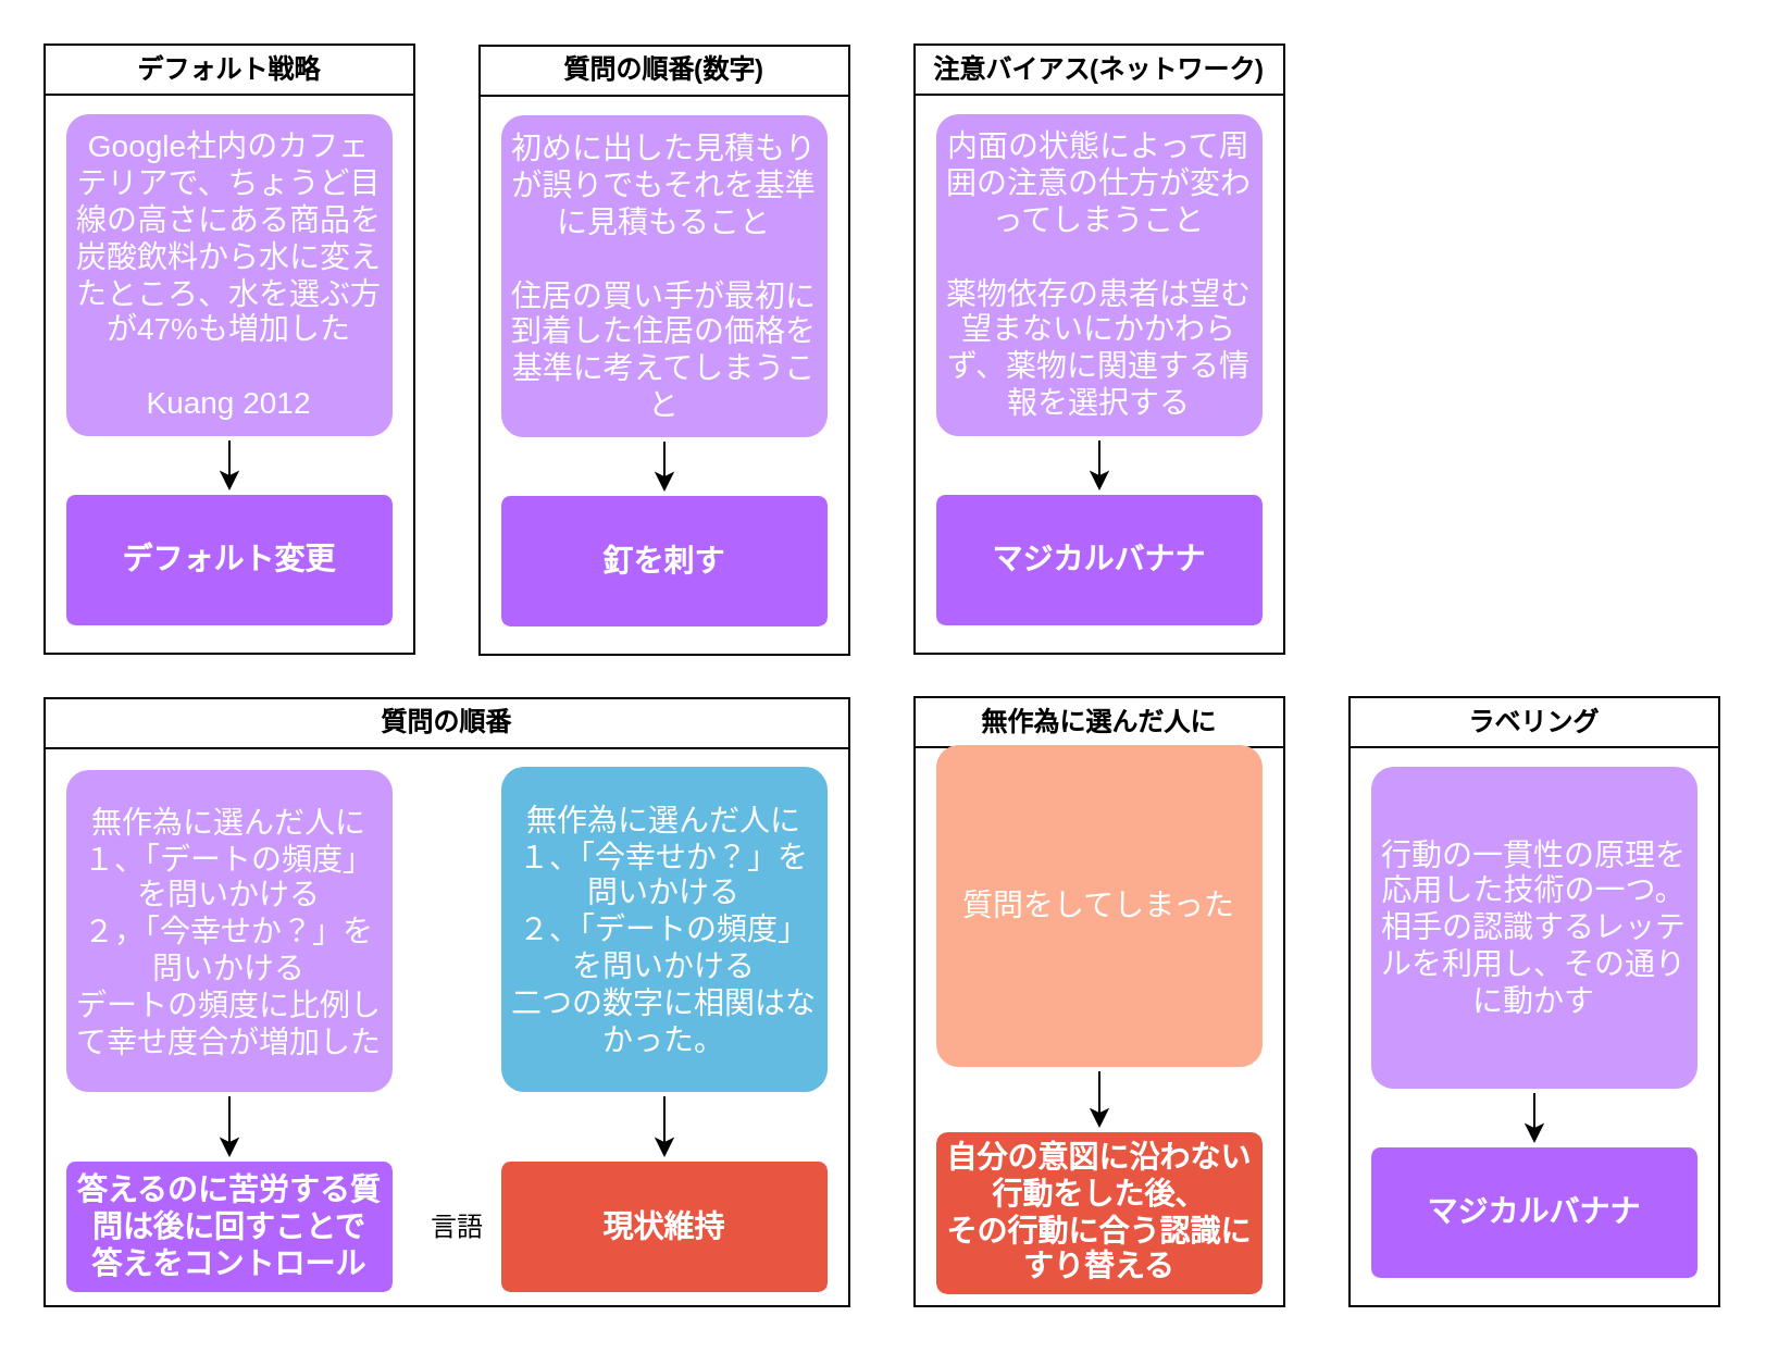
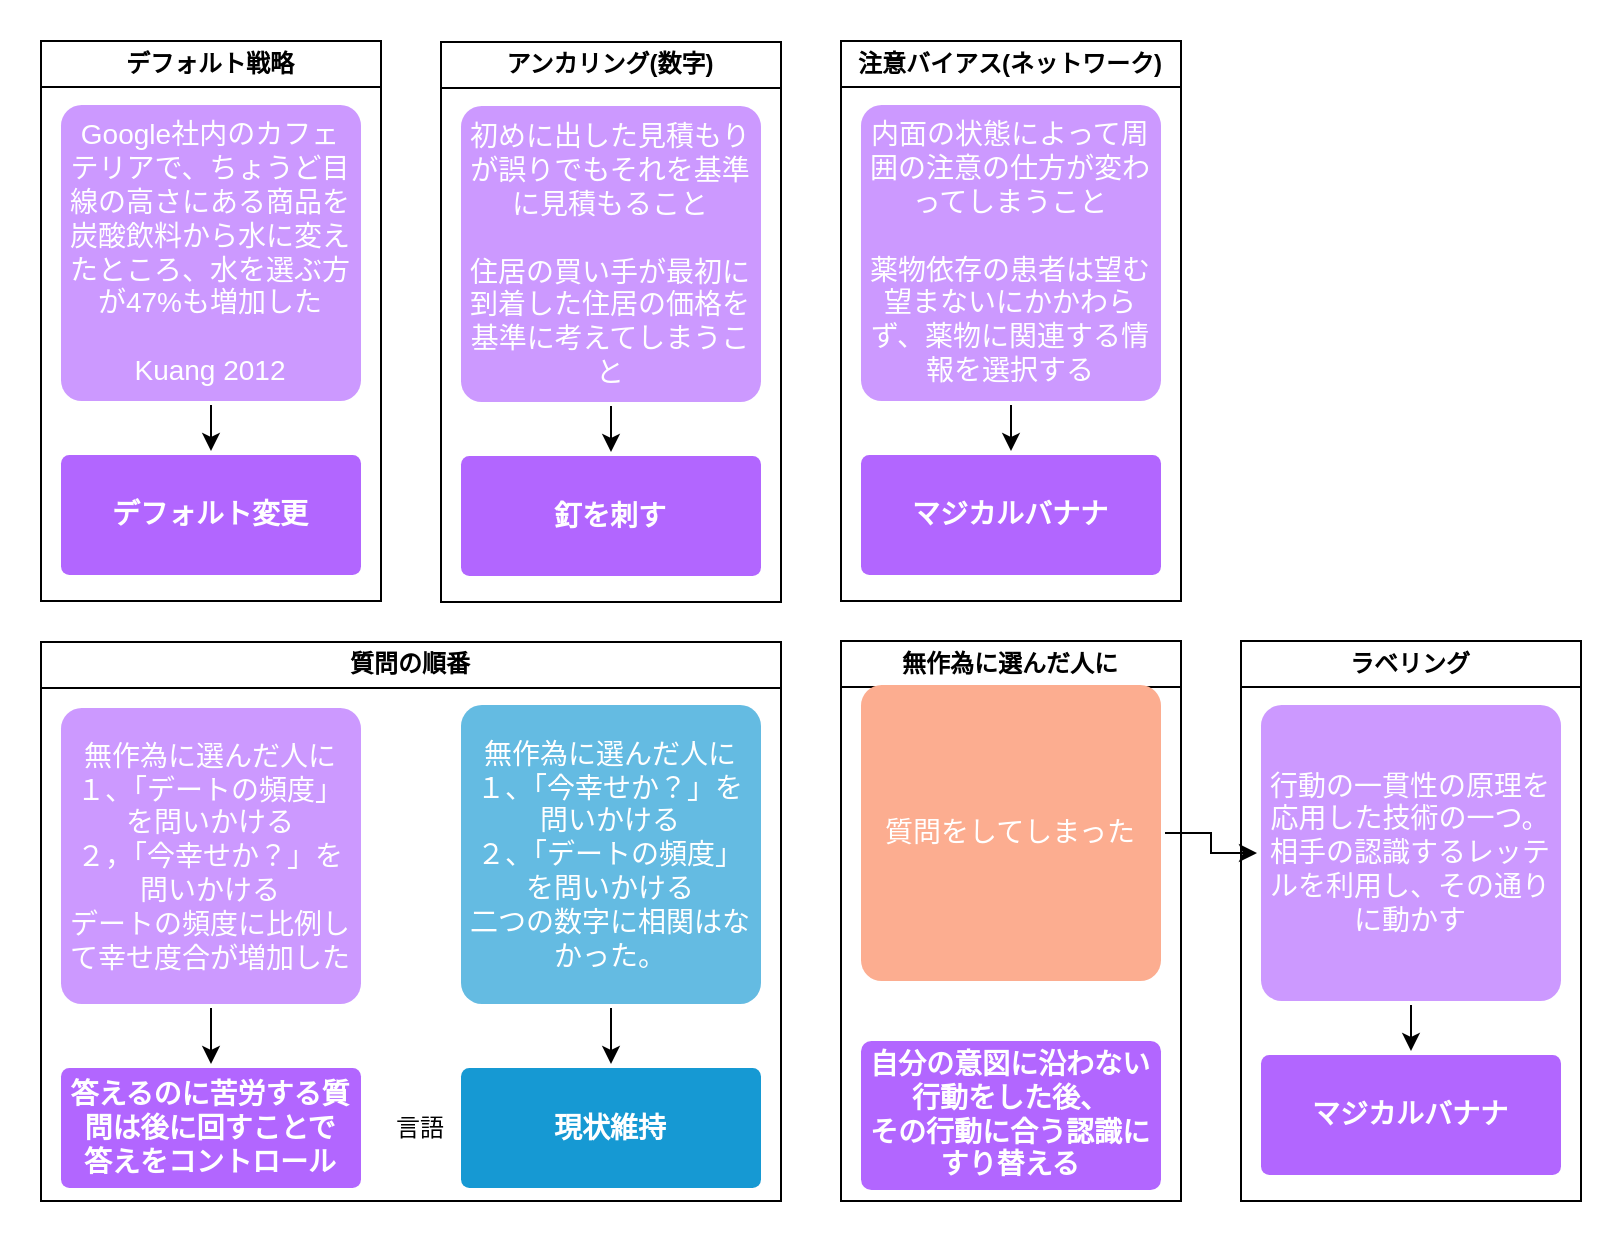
- <mxCell id="2" value="質問の順番(数字)" style="swimlane;whiteSpace=wrap;html=1;" vertex="1" parent="1"><mxGeometry x="220" y="20.5" width="170" height="280" as="geometry" /></mxCell>
+ <mxCell id="2" value="アンカリング(数字)" style="swimlane;whiteSpace=wrap;html=1;" vertex="1" parent="1"><mxGeometry x="220" y="20.5" width="170" height="280" as="geometry" /></mxCell>
- <mxCell id="23" style="edgeStyle=orthogonalEdgeStyle;rounded=0;orthogonalLoop=1;jettySize=auto;html=1;entryX=0.5;entryY=0;entryDx=0;entryDy=0;" edge="1" parent="22" source="24" target="25"><mxGeometry relative="1" as="geometry" /></mxCell>
+ <mxCell id="23" style="edgeStyle=orthogonalEdgeStyle;rounded=0;orthogonalLoop=1;jettySize=auto;html=1;" edge="1" parent="22" source="24" target="29"><mxGeometry relative="1" as="geometry" /></mxCell>
- <mxCell id="25" value="自分の意図に沿わない行動をした後、&lt;br style=&quot;border-color: var(--border-color);&quot;&gt;その行動に合う認識にすり替える" style="rounded=1;whiteSpace=wrap;html=1;shadow=0;labelBackgroundColor=none;strokeColor=none;strokeWidth=3;fillColor=#e85642;fontFamily=Helvetica;fontSize=14;fontColor=#FFFFFF;align=center;spacing=5;fontStyle=1;arcSize=7;perimeterSpacing=2;" vertex="1" parent="22"><mxGeometry x="10" y="200" width="150" height="74.5" as="geometry" /></mxCell>
+ <mxCell id="25" value="自分の意図に沿わない行動をした後、&lt;br style=&quot;border-color: var(--border-color);&quot;&gt;その行動に合う認識にすり替える" style="rounded=1;whiteSpace=wrap;html=1;shadow=0;labelBackgroundColor=none;strokeColor=none;strokeWidth=3;fillColor=#b266ff;fontFamily=Helvetica;fontSize=14;fontColor=#FFFFFF;align=center;spacing=5;fontStyle=1;arcSize=7;perimeterSpacing=2;" vertex="1" parent="22"><mxGeometry x="10" y="200" width="150" height="74.5" as="geometry" /></mxCell>
- <mxCell id="15" value="現状維持" style="rounded=1;whiteSpace=wrap;html=1;shadow=0;labelBackgroundColor=none;strokeColor=none;strokeWidth=3;fillColor=#e85642;fontFamily=Helvetica;fontSize=14;fontColor=#FFFFFF;align=center;spacing=5;fontStyle=1;arcSize=7;perimeterSpacing=2;" vertex="1" parent="14"><mxGeometry x="210" y="213" width="150" height="60" as="geometry" /></mxCell>
+ <mxCell id="15" value="現状維持" style="rounded=1;whiteSpace=wrap;html=1;shadow=0;labelBackgroundColor=none;strokeColor=none;strokeWidth=3;fillColor=#1699d3;fontFamily=Helvetica;fontSize=14;fontColor=#FFFFFF;align=center;spacing=5;fontStyle=1;arcSize=7;perimeterSpacing=2;" vertex="1" parent="14"><mxGeometry x="210" y="213" width="150" height="60" as="geometry" /></mxCell>
